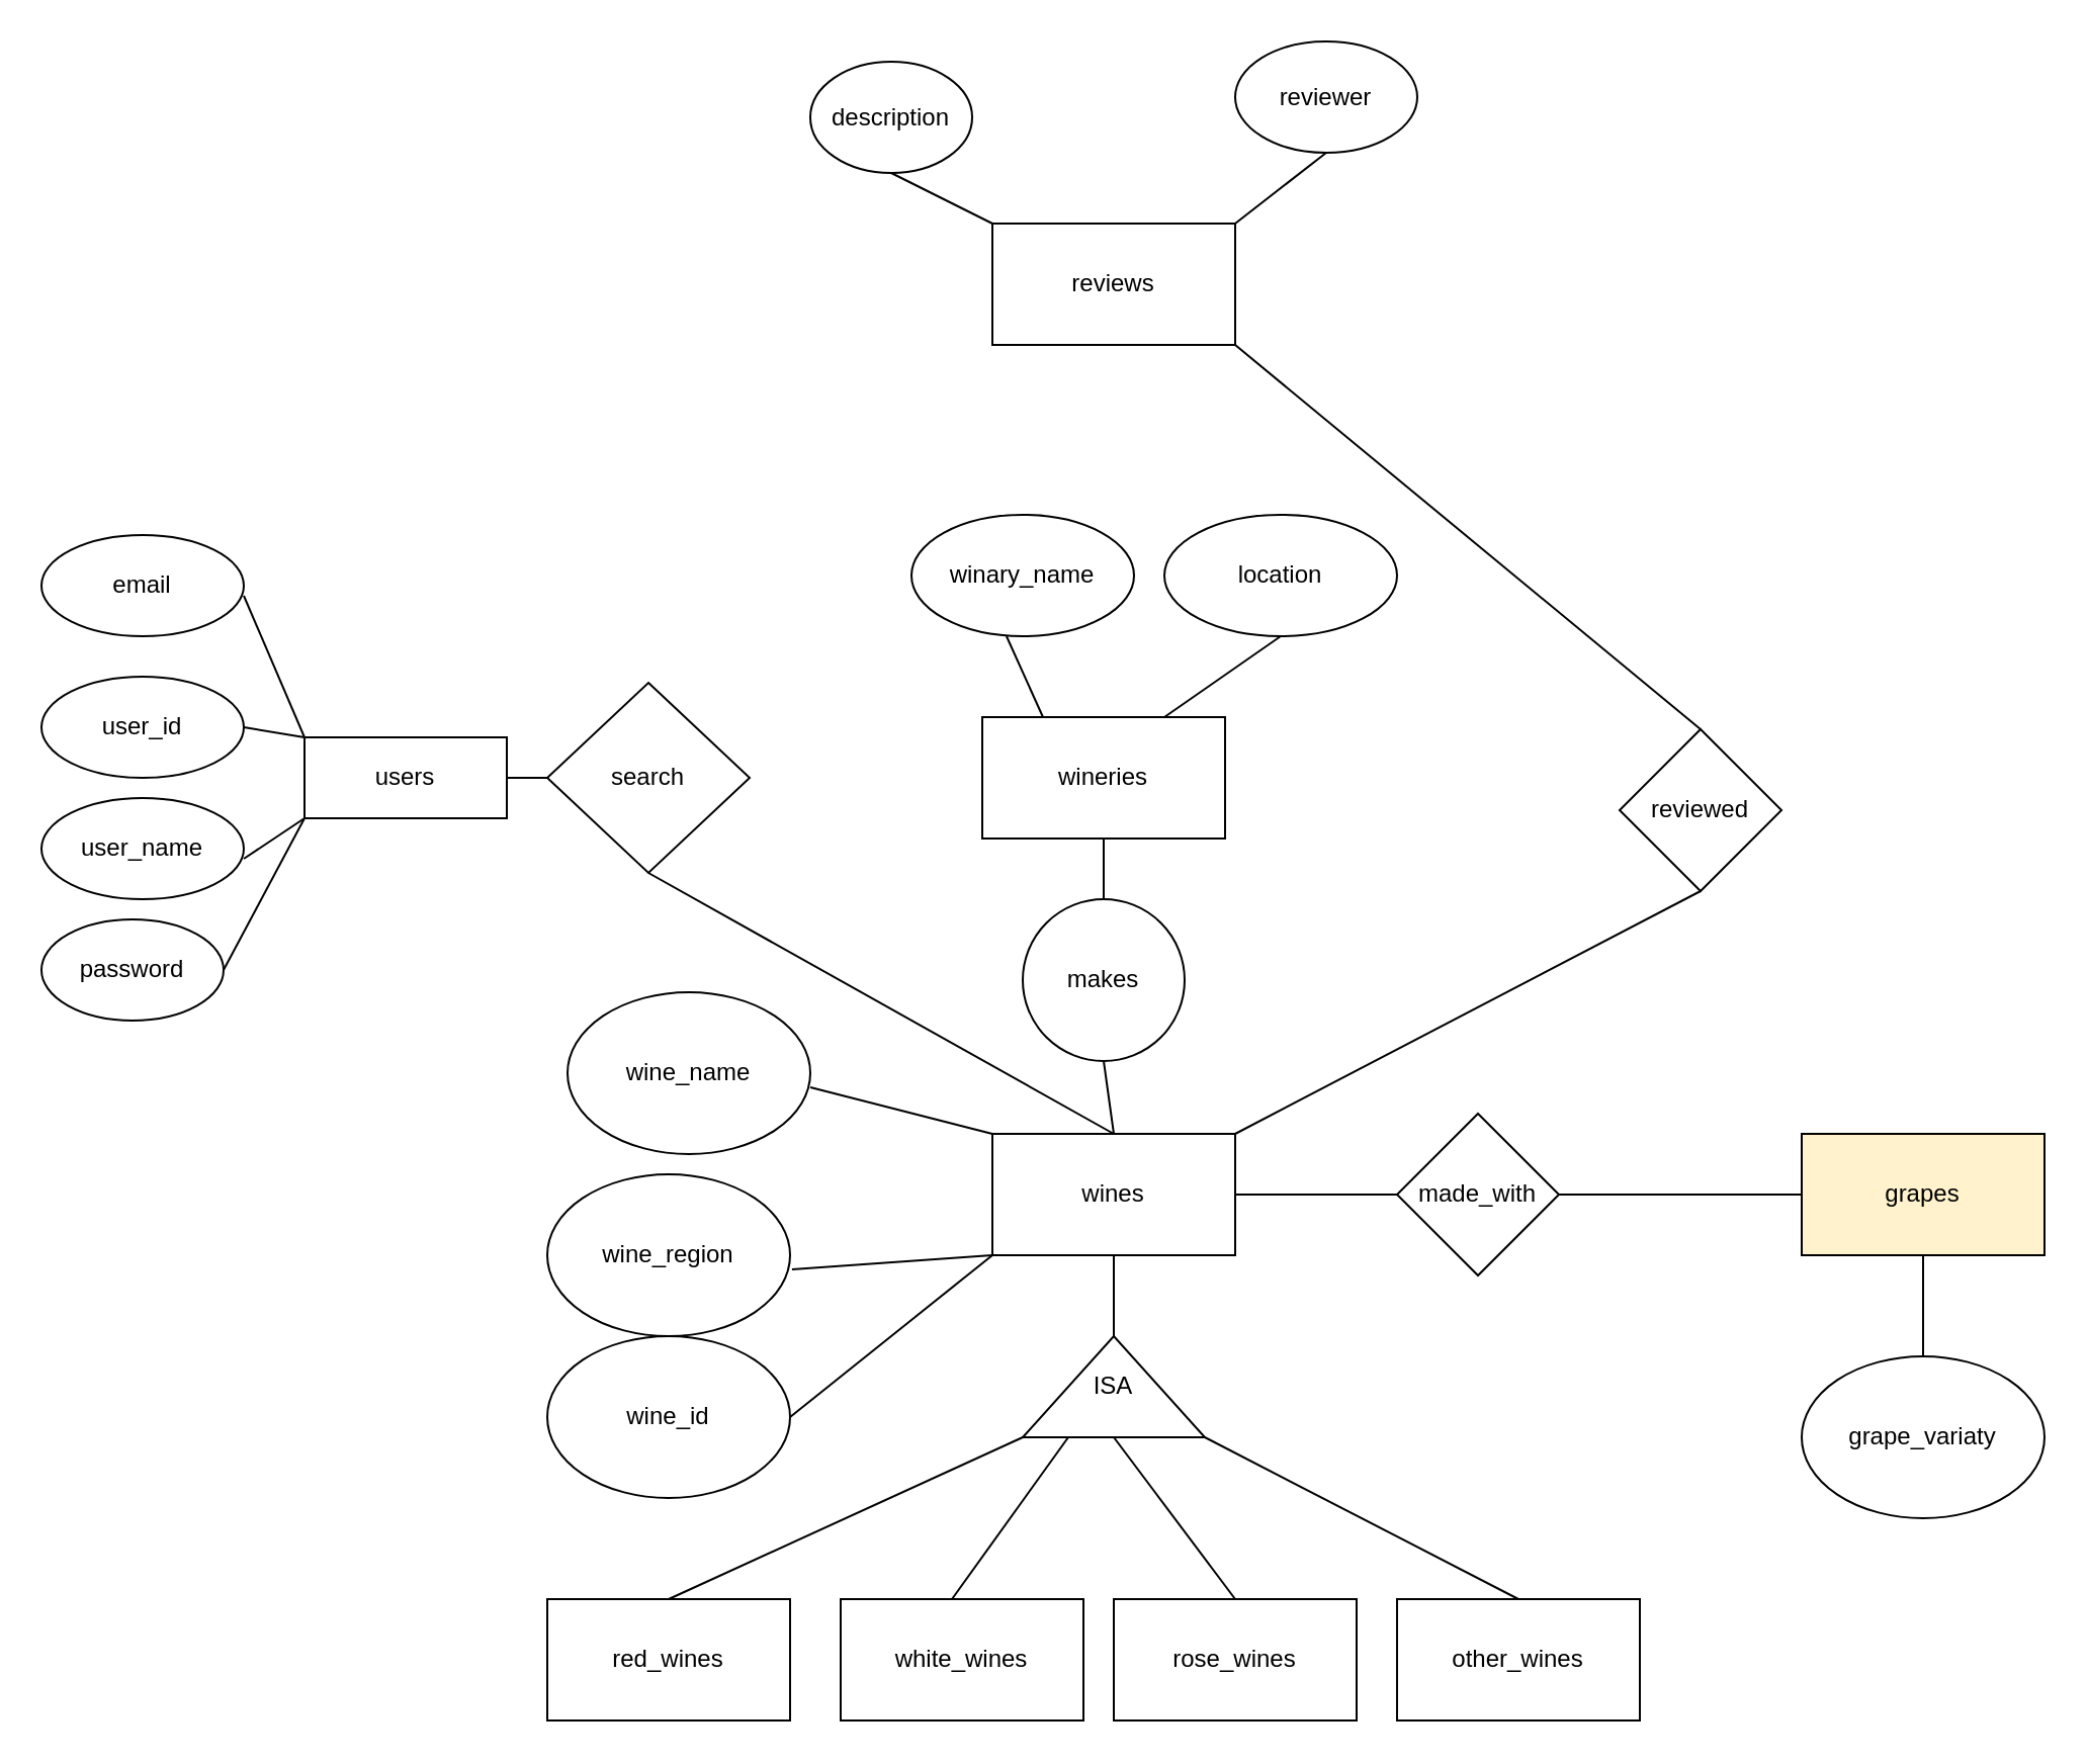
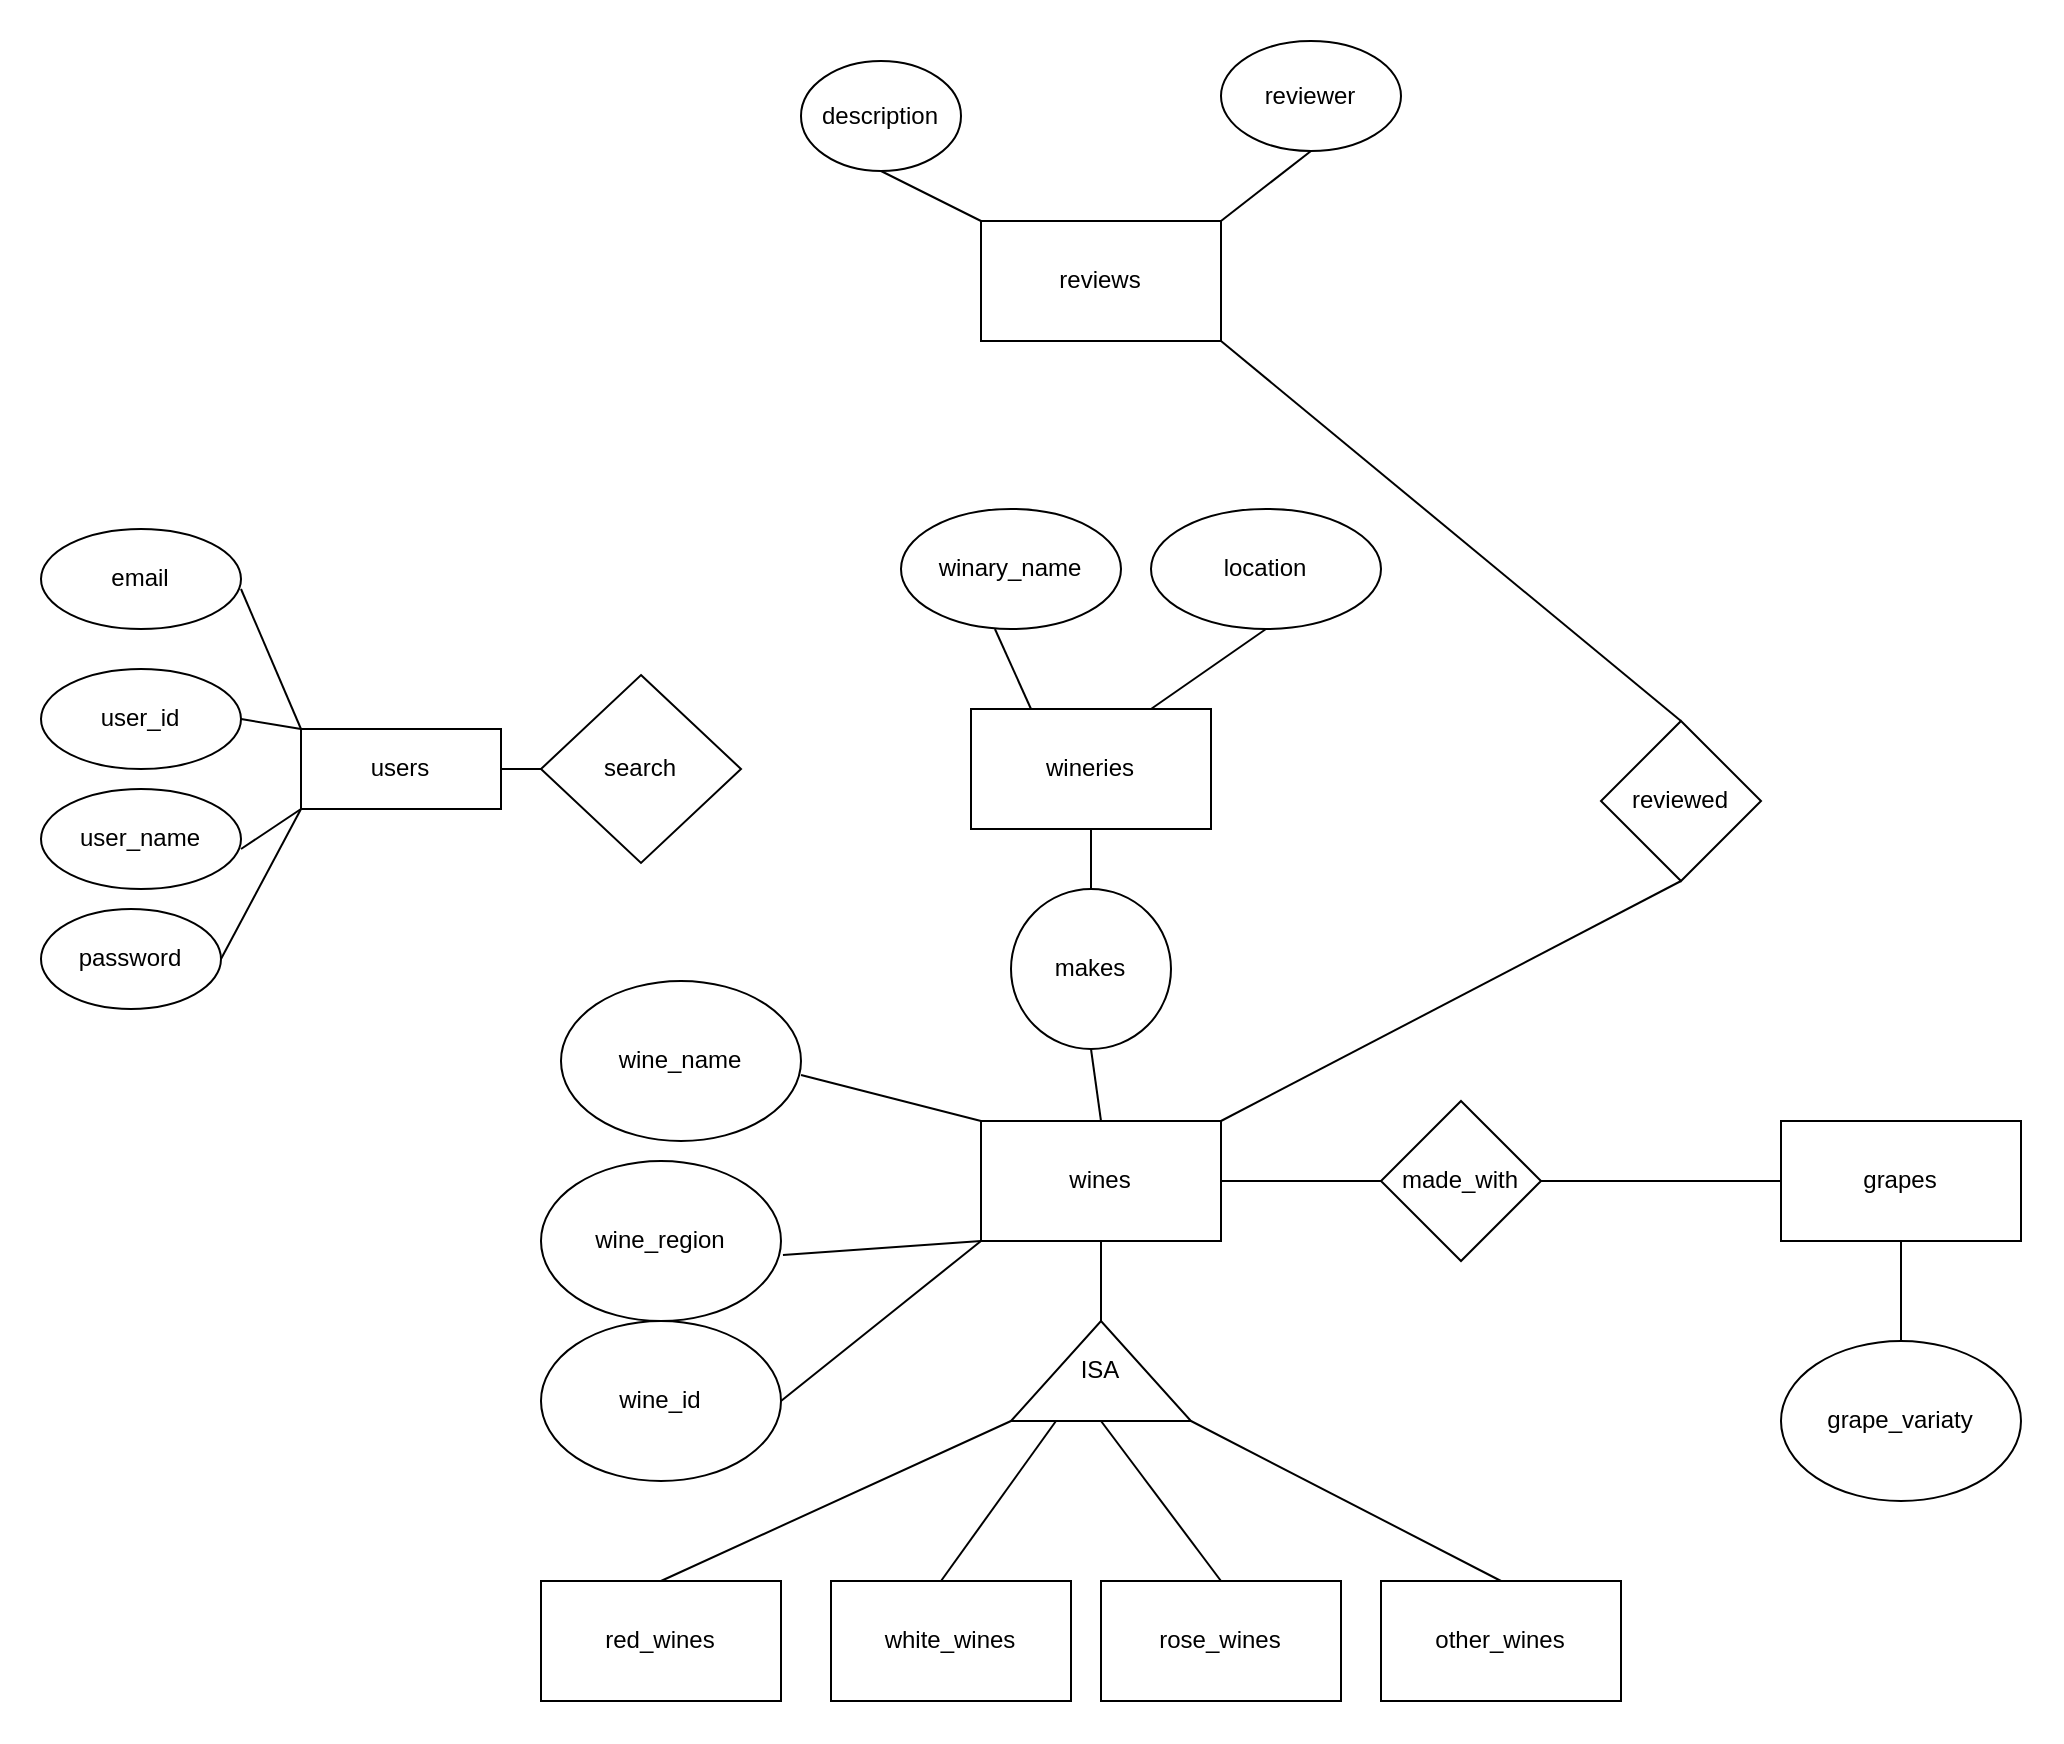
- <mxCell id="47" value="" style="endArrow=none;html=1;rounded=0;exitX=0.5;exitY=1;exitDx=0;exitDy=0;entryX=0.5;entryY=0;entryDx=0;entryDy=0;" edge="1" parent="1" source="13" target="4"><mxGeometry width="50" height="50" relative="1" as="geometry"><mxPoint x="440" y="355" as="sourcePoint" /><mxPoint x="490" y="305" as="targetPoint" /></mxGeometry></mxCell>
- <mxCell id="28" value="grapes" style="rounded=0;whiteSpace=wrap;html=1;fillColor=#fff2cc;" vertex="1" parent="1"><mxGeometry x="890" y="560" width="120" height="60" as="geometry" /></mxCell>
+ <mxCell id="28" value="grapes" style="rounded=0;whiteSpace=wrap;html=1;" vertex="1" parent="1"><mxGeometry x="890" y="560" width="120" height="60" as="geometry" /></mxCell>
